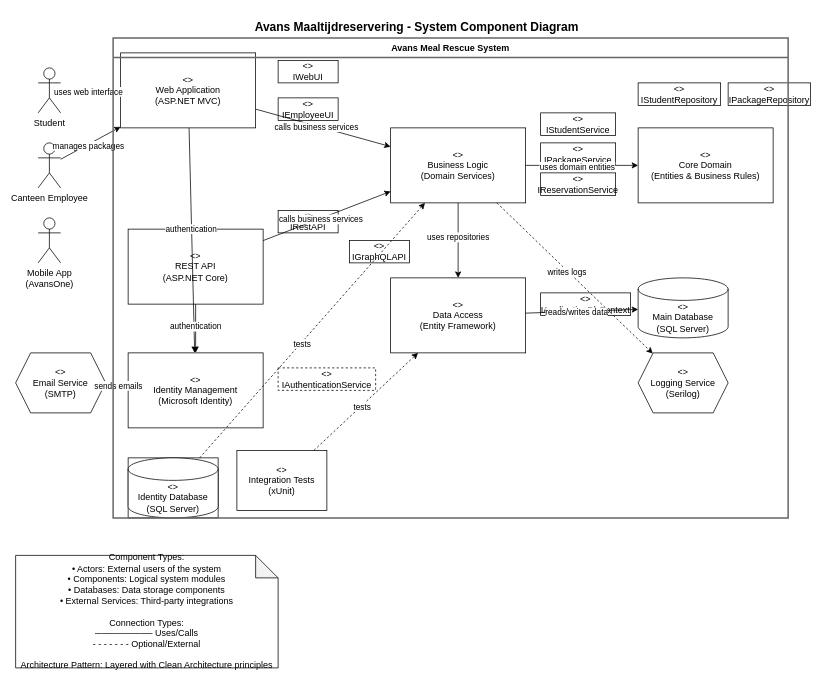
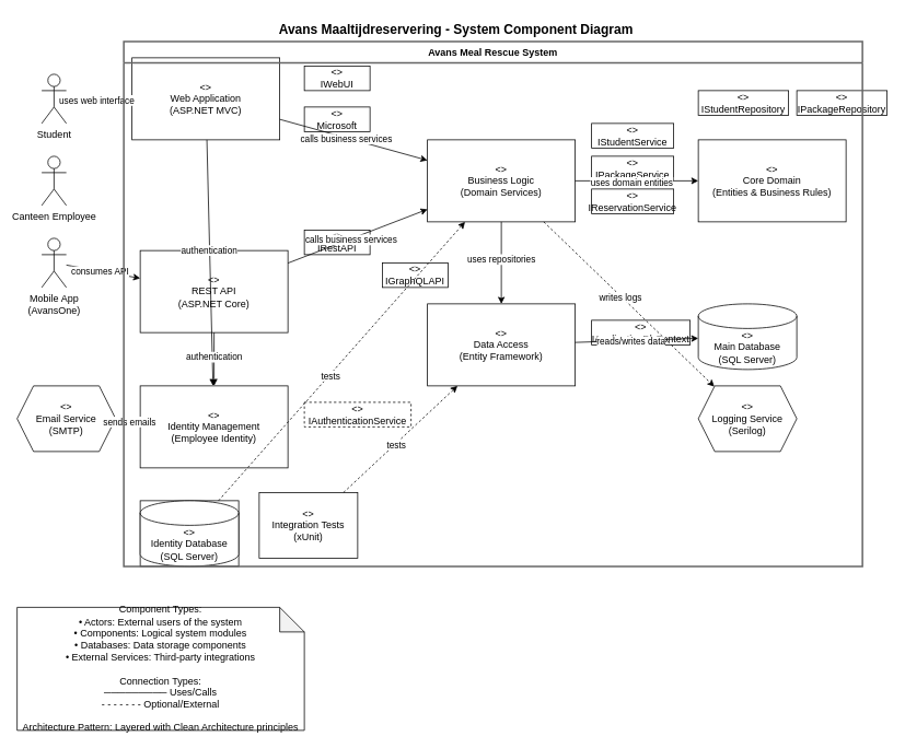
- <mxCell id="8" value="&lt;&lt;interface&gt;&gt;&#10;IEmployeeUI" style="html=1;whiteSpace=wrap;" vertex="1" parent="1"><mxGeometry x="370" y="130" width="80" height="30" as="geometry" /></mxCell>
+ <mxCell id="8" value="&lt;&lt;interface&gt;&gt;&#10;Microsoft" style="html=1;whiteSpace=wrap;" vertex="1" parent="1"><mxGeometry x="370" y="130" width="80" height="30" as="geometry" /></mxCell>
- <mxCell id="31" value="" style="endArrow=classic;html=1;rounded=0;" edge="1" parent="1" source="4" target="6"><mxGeometry width="50" height="50" relative="1" as="geometry"><mxPoint x="90" y="210" as="sourcePoint" /><mxPoint x="170" y="170" as="targetPoint" /></mxGeometry></mxCell>
- <mxCell id="32" value="manages packages" style="edgeLabel;html=1;align=center;verticalAlign=middle;resizable=0;points=[];" vertex="1" connectable="0" parent="31"><mxGeometry x="-0.1" y="-1" relative="1" as="geometry"><mxPoint as="offset" /></mxGeometry></mxCell>
+ <mxCell id="33" value="" style="endArrow=classic;html=1;rounded=0;" edge="1" parent="1" source="5" target="9"><mxGeometry width="50" height="50" relative="1" as="geometry"><mxPoint x="90" y="320" as="sourcePoint" /><mxPoint x="170" y="320" as="targetPoint" /></mxGeometry></mxCell>
+ <mxCell id="34" value="consumes API" style="edgeLabel;html=1;align=center;verticalAlign=middle;resizable=0;points=[];" vertex="1" connectable="0" parent="33"><mxGeometry x="-0.1" y="-1" relative="1" as="geometry"><mxPoint as="offset" /></mxGeometry></mxCell>
- <mxCell id="21" value="&lt;&lt;component&gt;&gt;&#10;Identity Management&#10;(Microsoft Identity)" style="html=1;dropTarget=0;whiteSpace=wrap;" vertex="1" parent="1"><mxGeometry x="170" y="470" width="180" height="100" as="geometry" /></mxCell>
+ <mxCell id="21" value="&lt;&lt;component&gt;&gt;&#10;Identity Management&#10;(Employee Identity)" style="html=1;dropTarget=0;whiteSpace=wrap;" vertex="1" parent="1"><mxGeometry x="170" y="470" width="180" height="100" as="geometry" /></mxCell>
